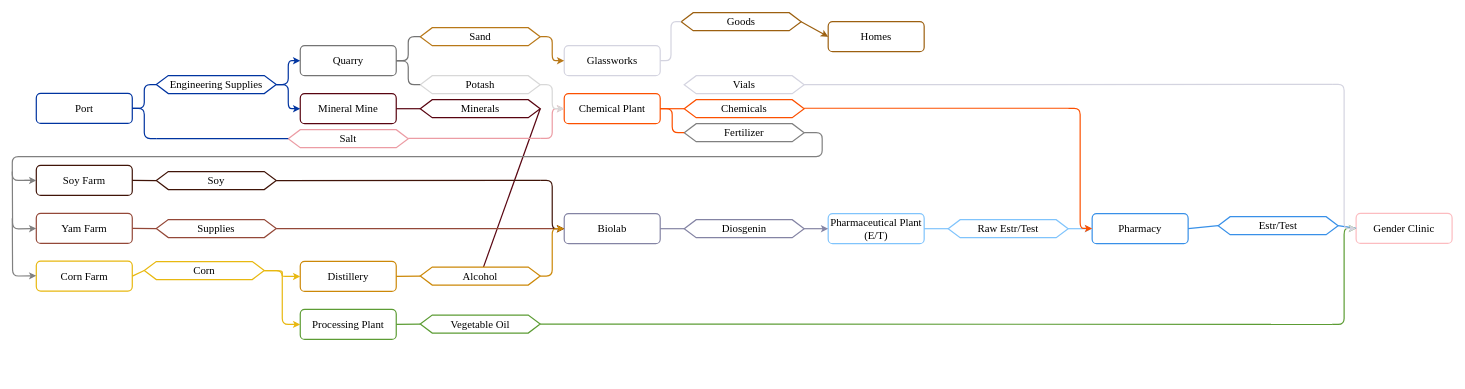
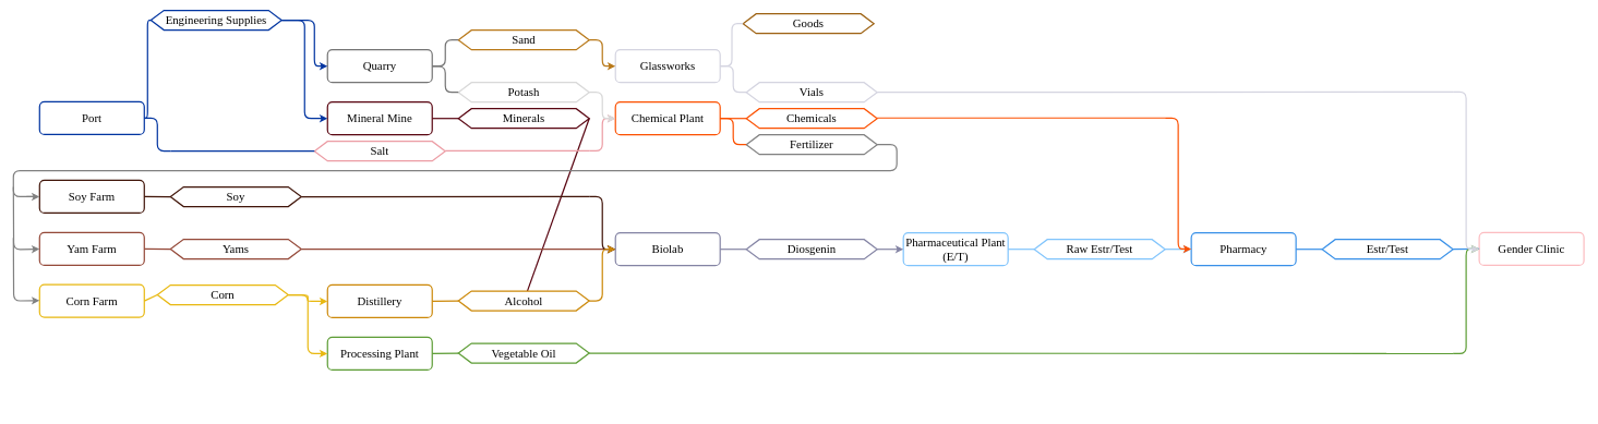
- <mxCell id="22" value="" style="endArrow=classic;html=1;rounded=0;strokeWidth=2;exitX=1;exitY=0.5;exitDx=0;exitDy=0;entryX=0;entryY=0.5;entryDx=0;entryDy=0;endFill=1;strokeColor=#9c6010;" edge="1" parent="1" source="18" target="16"><mxGeometry width="50" height="50" relative="1" as="geometry"><mxPoint x="1320" y="95.5" as="sourcePoint" /><mxPoint x="1400" y="95.5" as="targetPoint" /></mxGeometry></mxCell>
- <mxCell id="16" value="&lt;font style=&quot;font-size: 18px;&quot; face=&quot;Verdana&quot;&gt;Homes&lt;/font&gt;" style="rounded=1;whiteSpace=wrap;html=1;fontSize=12;glass=0;strokeWidth=2;shadow=0;strokeColor=#9C6010;" vertex="1" parent="1"><mxGeometry x="1380" y="35.5" width="160" height="50" as="geometry" /></mxCell>
+ <mxCell id="72" value="" style="endArrow=none;html=1;rounded=1;strokeColor=#d4d4e0;strokeWidth=2;endFill=0;edgeStyle=elbowEdgeStyle;exitX=1;exitY=0.5;exitDx=0;exitDy=0;entryX=0;entryY=0.5;entryDx=0;entryDy=0;" edge="1" parent="1" source="15" target="17"><mxGeometry width="50" height="50" relative="1" as="geometry"><mxPoint x="1100" y="160.5" as="sourcePoint" /><mxPoint x="1140" y="120.5" as="targetPoint" /></mxGeometry></mxCell>
- <mxCell id="3" value="&lt;font face=&quot;Tahoma&quot; style=&quot;font-size: 18px;&quot;&gt;Engineering Supplies&lt;/font&gt;" style="shape=hexagon;perimeter=hexagonPerimeter2;whiteSpace=wrap;html=1;fixedSize=1;strokeWidth=2;strokeColor=#0034a0;" vertex="1" parent="1"><mxGeometry x="260" y="125.25" width="200" height="30" as="geometry" /></mxCell>
+ <mxCell id="3" value="&lt;font face=&quot;Tahoma&quot; style=&quot;font-size: 18px;&quot;&gt;Engineering Supplies&lt;/font&gt;" style="shape=hexagon;perimeter=hexagonPerimeter2;whiteSpace=wrap;html=1;fixedSize=1;strokeWidth=2;strokeColor=#0034a0;" vertex="1" parent="1"><mxGeometry x="230" y="15.25" width="200" height="30" as="geometry" /></mxCell>
- <mxCell id="56" value="&lt;font face=&quot;Tahoma&quot; style=&quot;font-size: 18px;&quot;&gt;Estr/Test&lt;/font&gt;" style="shape=hexagon;perimeter=hexagonPerimeter2;whiteSpace=wrap;html=1;fixedSize=1;strokeWidth=2;strokeColor=#3890E8;" vertex="1" parent="1"><mxGeometry x="2030" y="360.5" width="200" height="30" as="geometry" /></mxCell>
+ <mxCell id="56" value="&lt;font face=&quot;Tahoma&quot; style=&quot;font-size: 18px;&quot;&gt;Estr/Test&lt;/font&gt;" style="shape=hexagon;perimeter=hexagonPerimeter2;whiteSpace=wrap;html=1;fixedSize=1;strokeWidth=2;strokeColor=#3890E8;" vertex="1" parent="1"><mxGeometry x="2020" y="365.5" width="200" height="30" as="geometry" /></mxCell>
- <mxCell id="31" value="&lt;font face=&quot;Tahoma&quot; style=&quot;font-size: 18px;&quot;&gt;Supplies&lt;/font&gt;" style="shape=hexagon;perimeter=hexagonPerimeter2;whiteSpace=wrap;html=1;fixedSize=1;strokeWidth=2;strokeColor=#944838;" vertex="1" parent="1"><mxGeometry x="260" y="365.25" width="200" height="30" as="geometry" /></mxCell>
+ <mxCell id="31" value="&lt;font face=&quot;Tahoma&quot; style=&quot;font-size: 18px;&quot;&gt;Yams&lt;/font&gt;" style="shape=hexagon;perimeter=hexagonPerimeter2;whiteSpace=wrap;html=1;fixedSize=1;strokeWidth=2;strokeColor=#944838;" vertex="1" parent="1"><mxGeometry x="260" y="365.25" width="200" height="30" as="geometry" /></mxCell>
